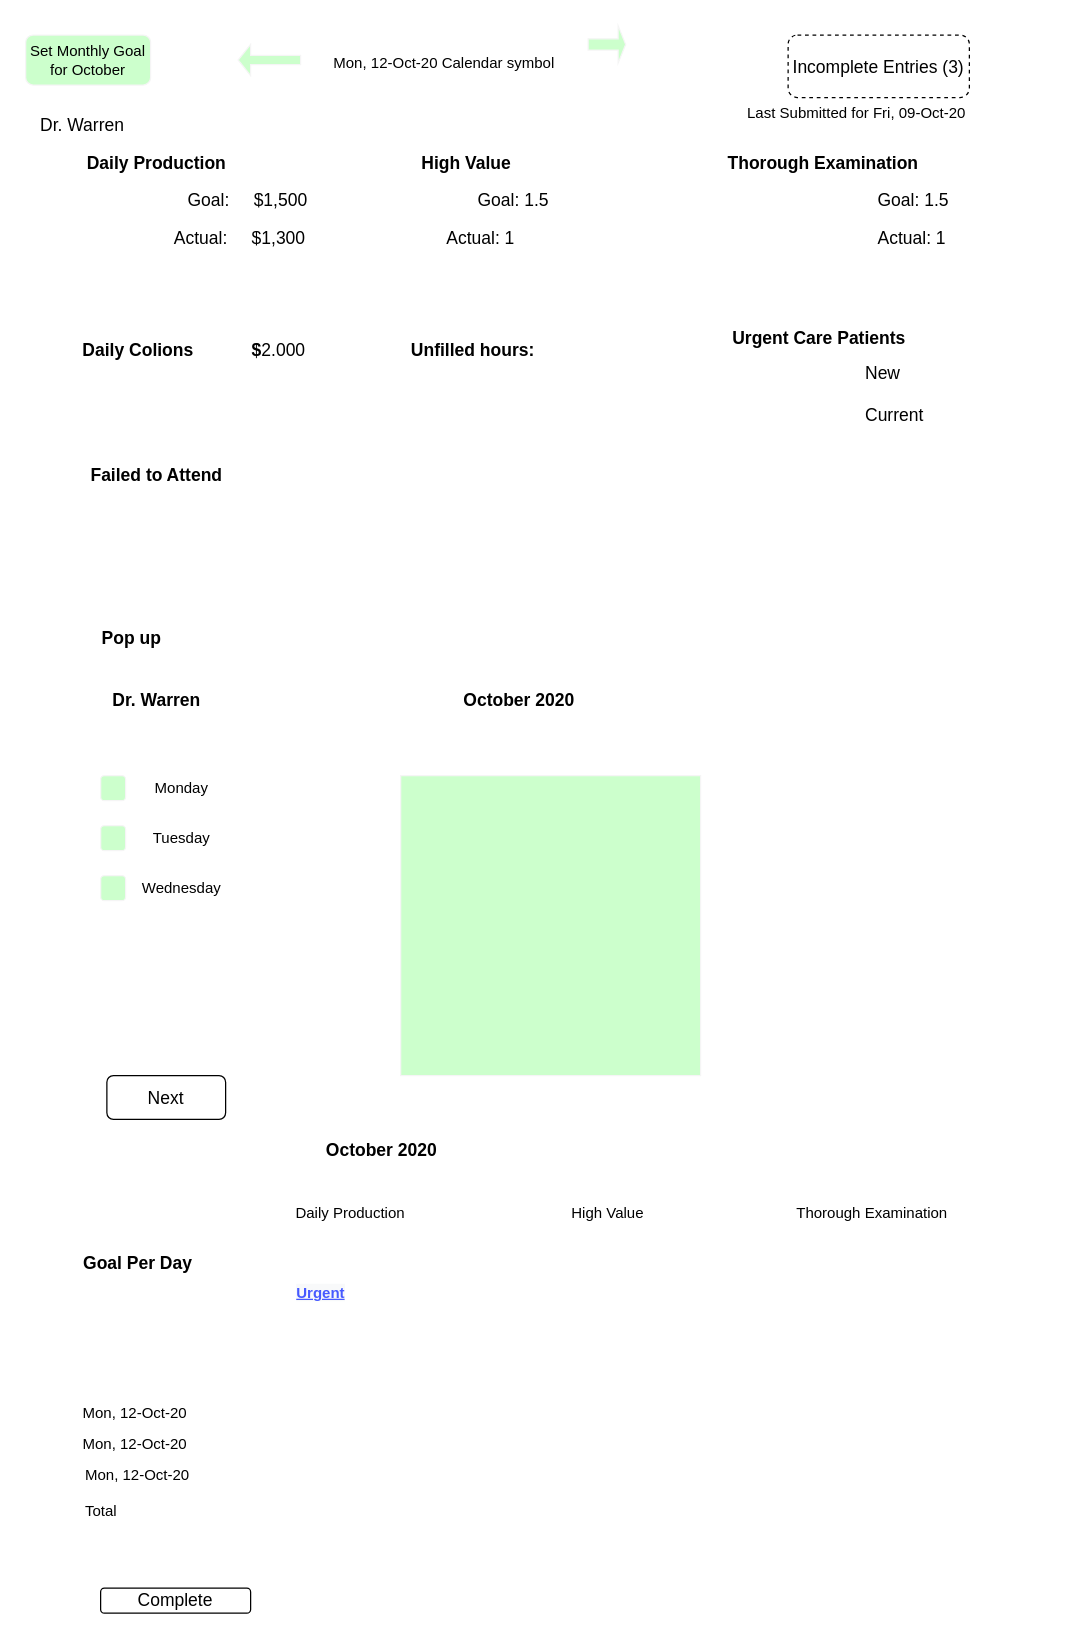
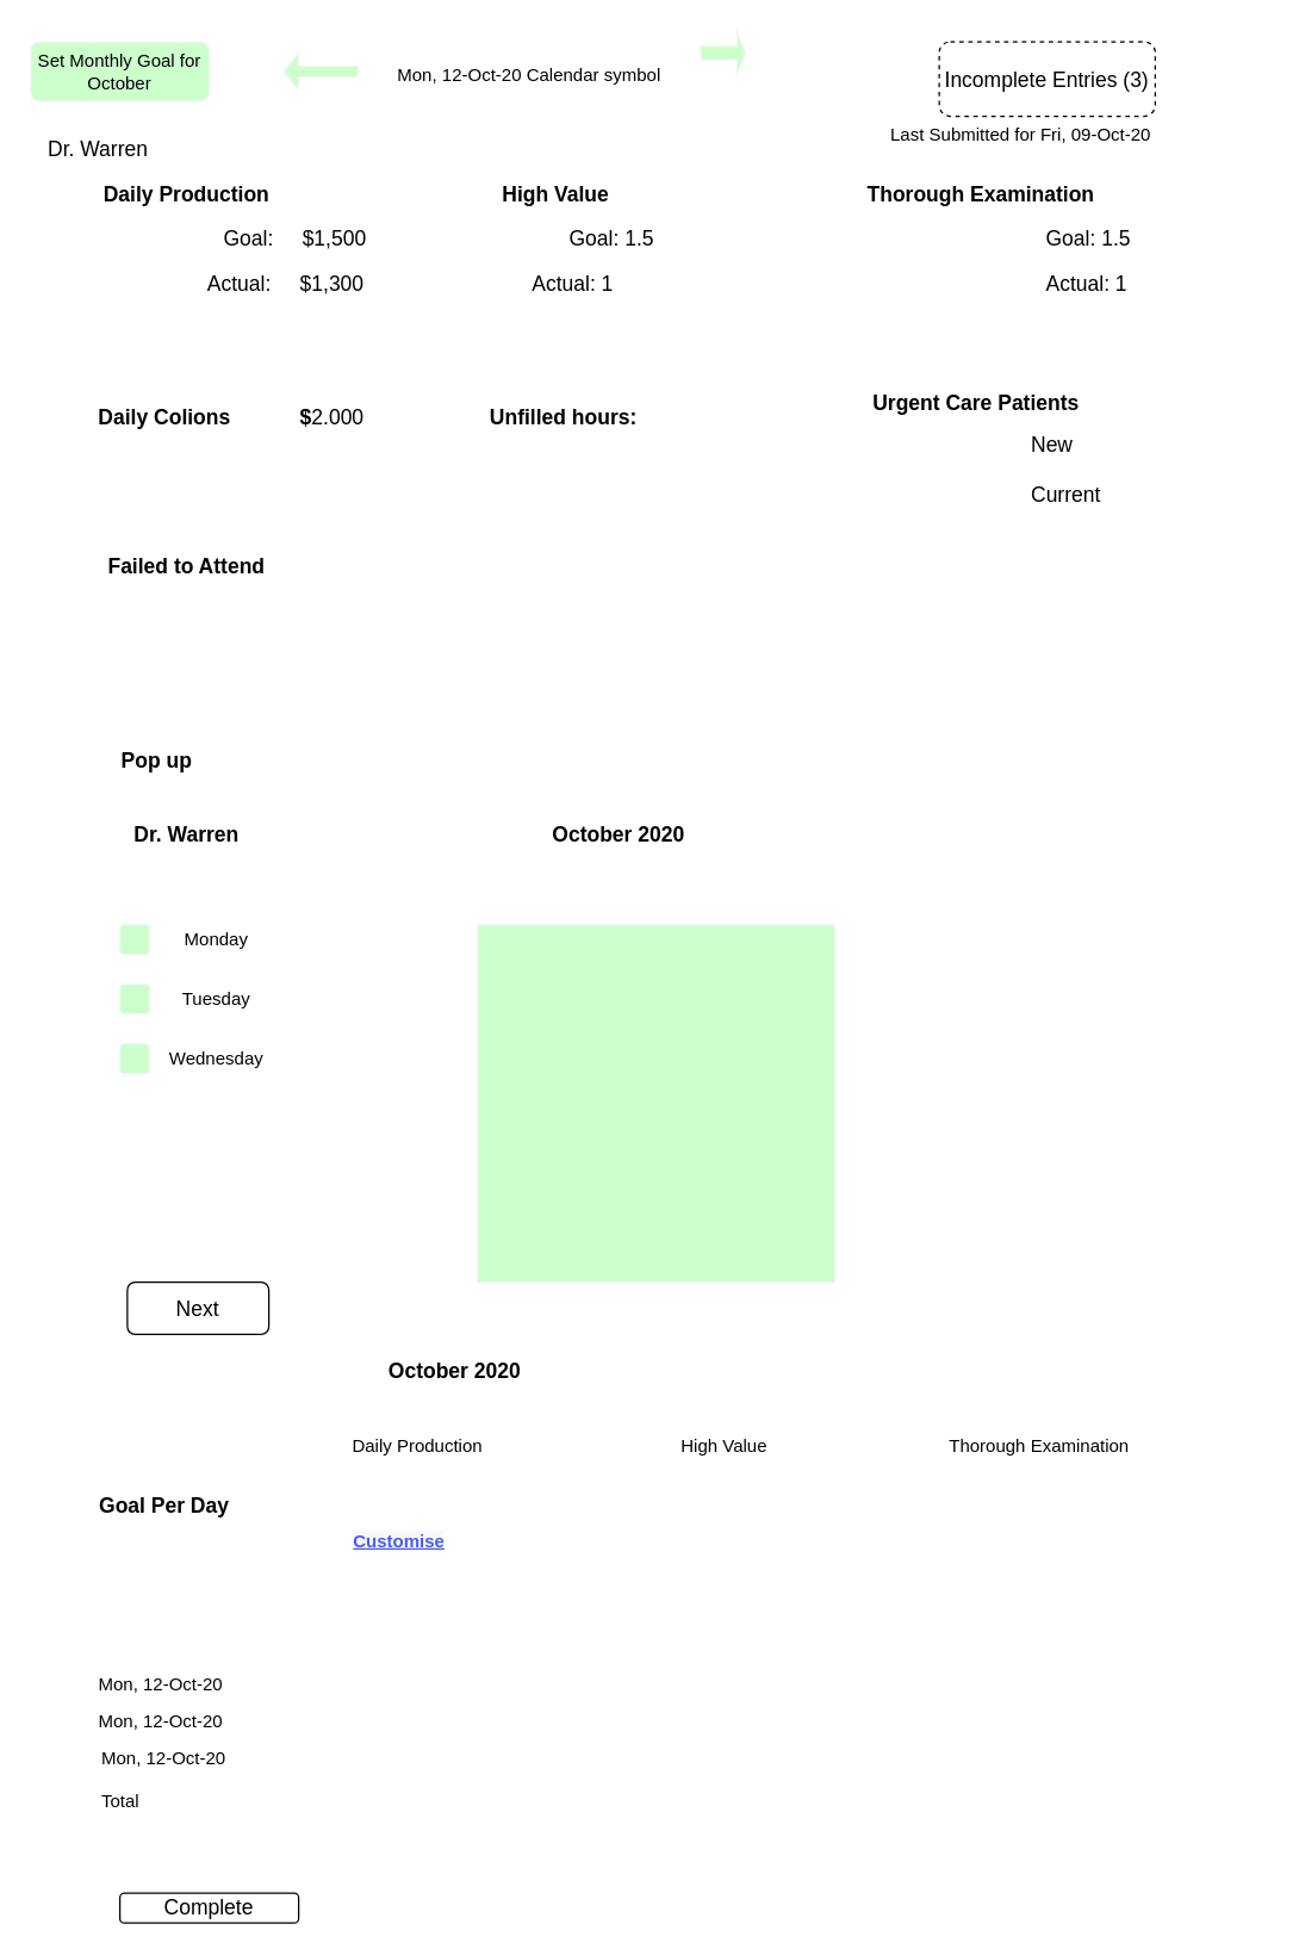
- <mxCell id="20" value="Set Monthly Goal for October" style="rounded=1;whiteSpace=wrap;html=1;strokeColor=#F5F5F5;fillColor=#CCFFCC;" parent="1" vertex="1"><mxGeometry x="20" y="27.5" width="100" height="40" as="geometry" /></mxCell>
+ <mxCell id="20" value="Set Monthly Goal for October" style="rounded=1;whiteSpace=wrap;html=1;strokeColor=#F5F5F5;fillColor=#CCFFCC;" parent="1" vertex="1"><mxGeometry x="20" y="27.5" width="120" height="40" as="geometry" /></mxCell>
- <mxCell id="38" value="&lt;span style=&quot;font-family: &amp;#34;helvetica&amp;#34; ; font-style: normal ; font-weight: 700 ; letter-spacing: normal ; text-align: center ; text-indent: 0px ; text-transform: none ; word-spacing: 0px ; background-color: rgb(248 , 249 , 250) ; display: inline ; float: none&quot;&gt;&lt;font style=&quot;font-size: 12px&quot; color=&quot;#475aff&quot;&gt;&lt;u&gt;Urgent&lt;/u&gt;&lt;/font&gt;&lt;/span&gt;" style="text;whiteSpace=wrap;html=1;" vertex="1" parent="1"><mxGeometry x="235" y="1020" width="100" height="30" as="geometry" /></mxCell>
+ <mxCell id="38" value="&lt;span style=&quot;font-family: &amp;#34;helvetica&amp;#34; ; font-style: normal ; font-weight: 700 ; letter-spacing: normal ; text-align: center ; text-indent: 0px ; text-transform: none ; word-spacing: 0px ; background-color: rgb(248 , 249 , 250) ; display: inline ; float: none&quot;&gt;&lt;font style=&quot;font-size: 12px&quot; color=&quot;#475aff&quot;&gt;&lt;u&gt;Customise&lt;/u&gt;&lt;/font&gt;&lt;/span&gt;" style="text;whiteSpace=wrap;html=1;" vertex="1" parent="1"><mxGeometry x="235" y="1020" width="100" height="30" as="geometry" /></mxCell>
